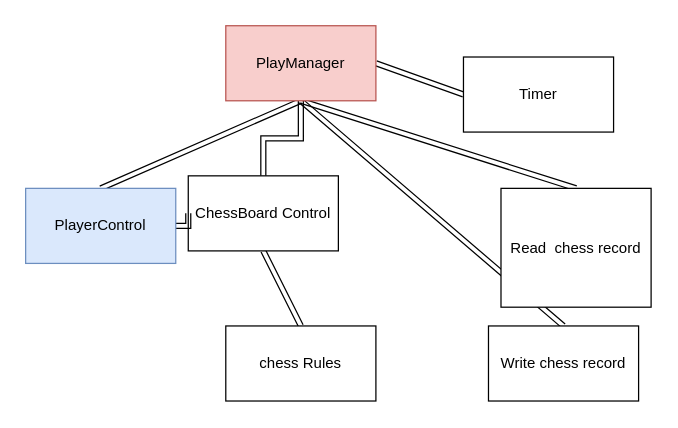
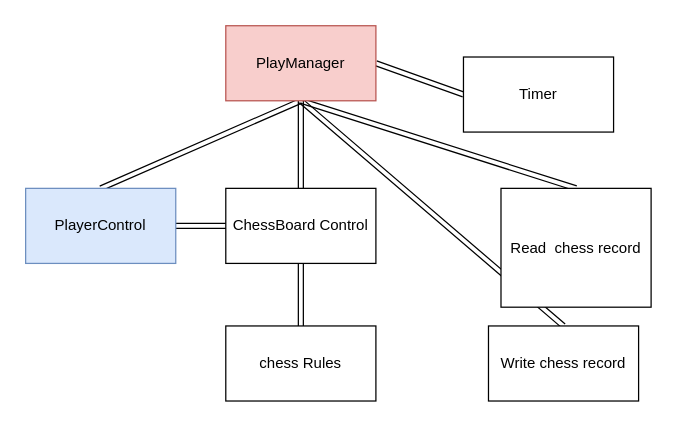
- <mxCell id="10" value="ChessBoard Control" style="rounded=0;whiteSpace=wrap;html=1;" parent="1" vertex="1"><mxGeometry x="150" y="140" width="120" height="60" as="geometry" /></mxCell>
+ <mxCell id="10" value="ChessBoard Control" style="rounded=0;whiteSpace=wrap;html=1;" parent="1" vertex="1"><mxGeometry x="180" y="150" width="120" height="60" as="geometry" /></mxCell>
